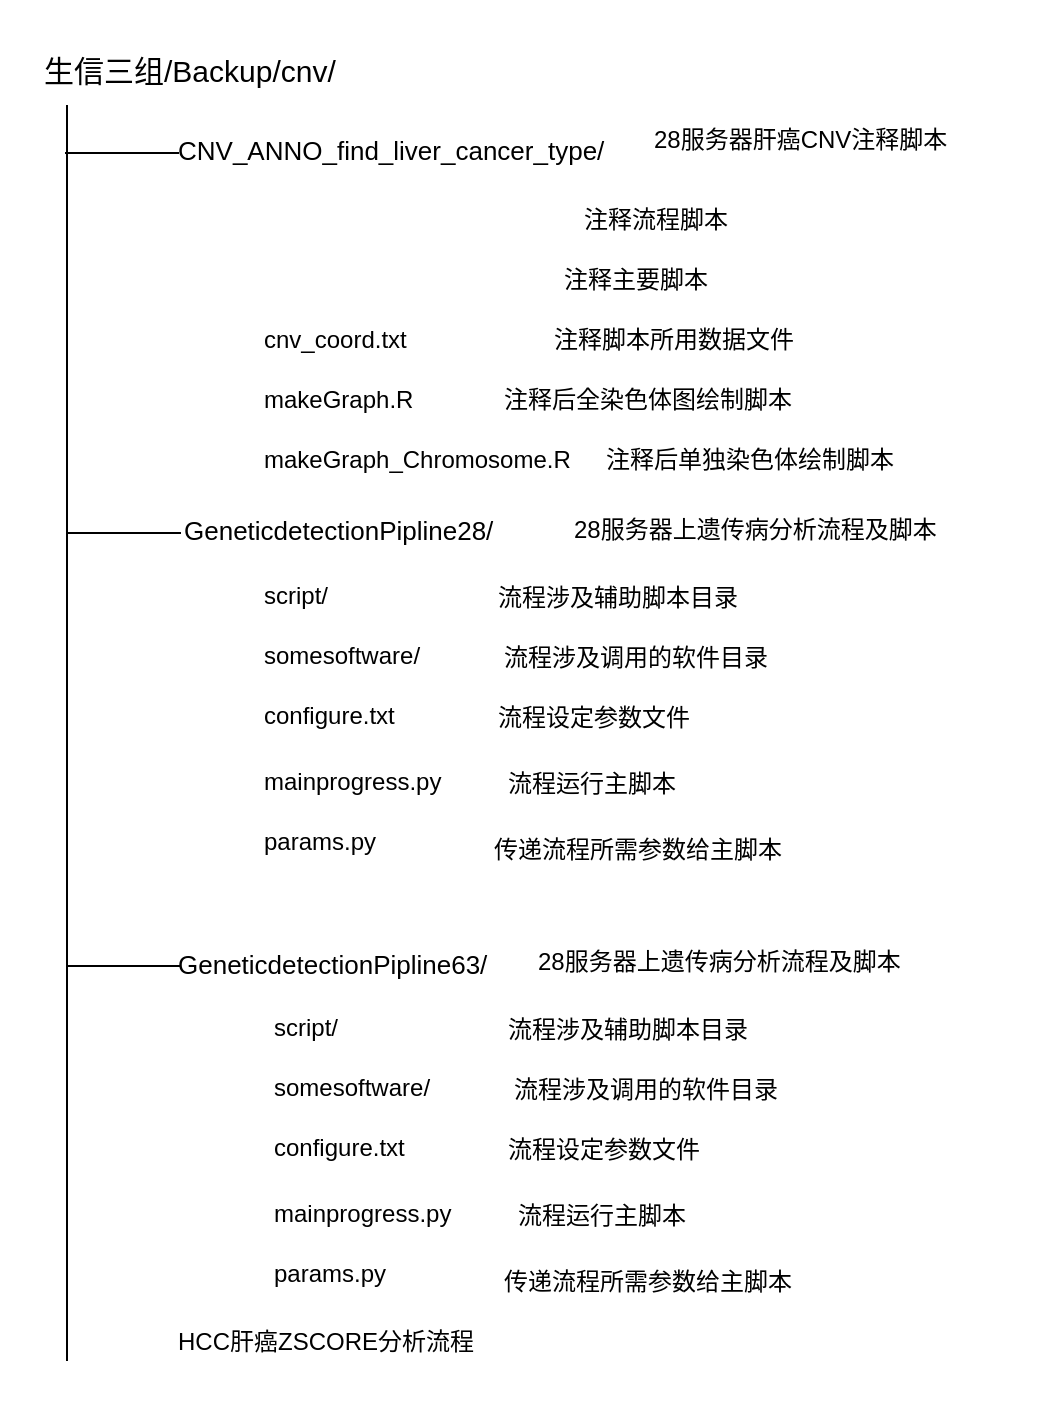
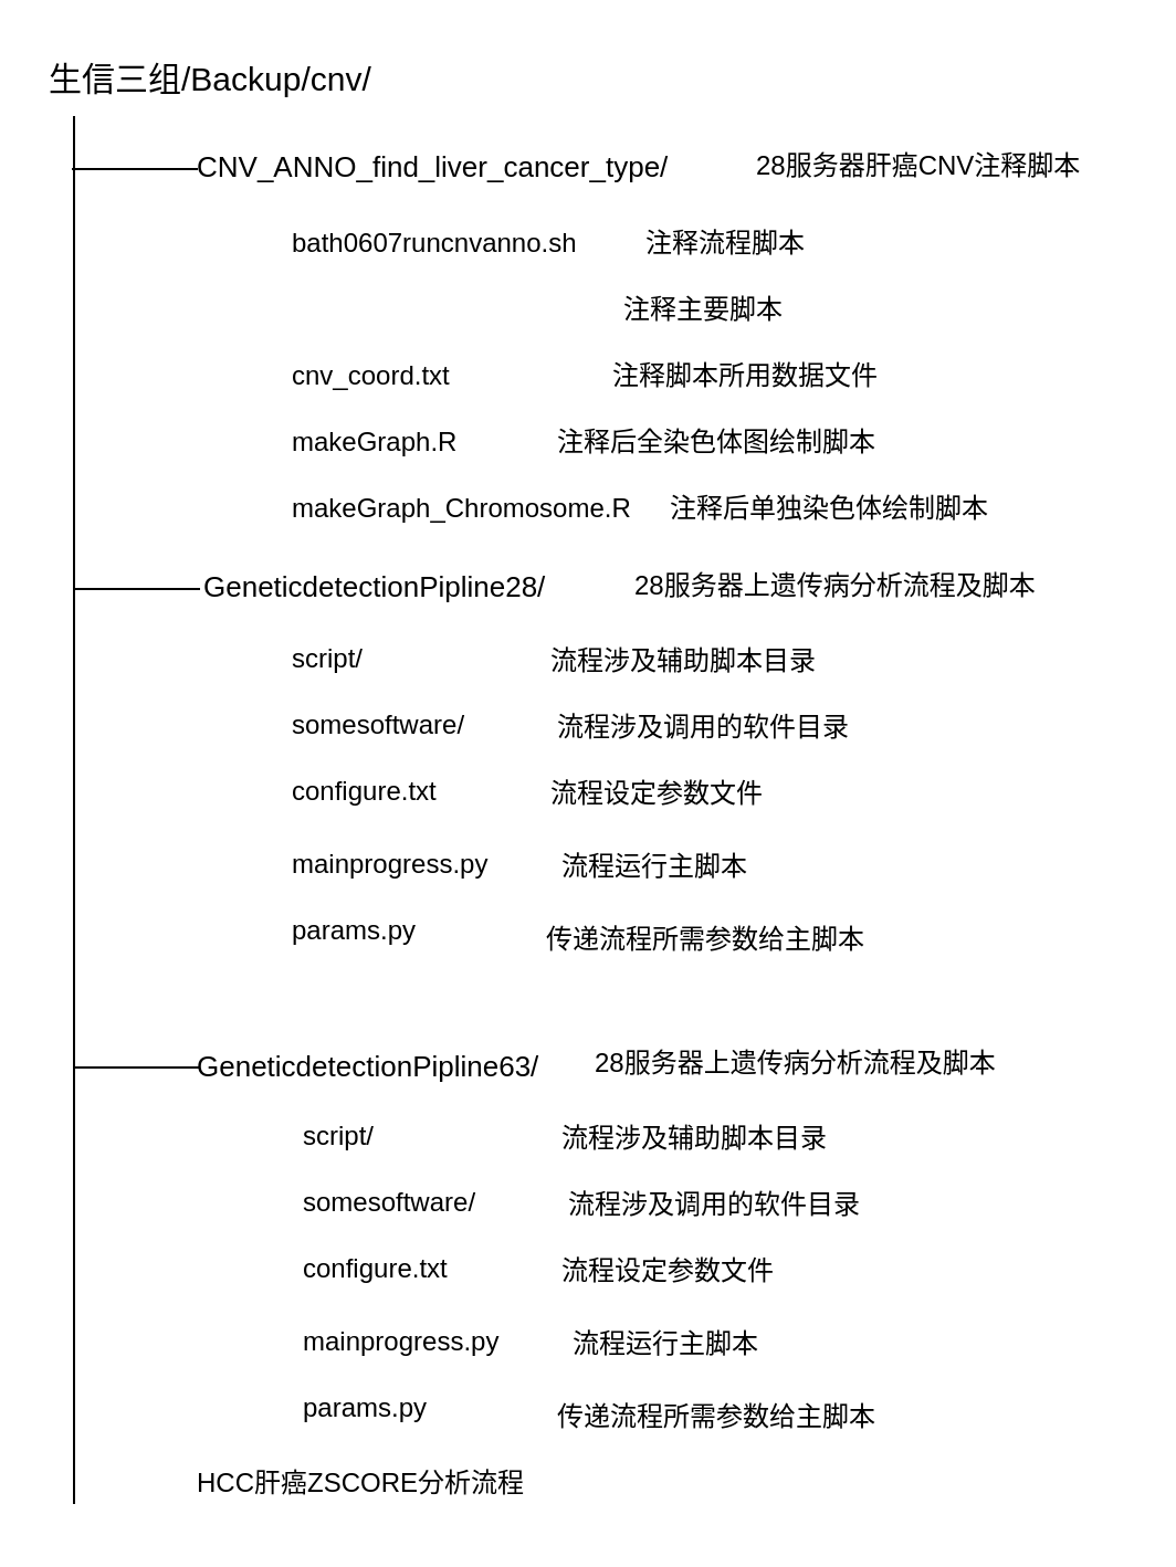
- <mxCell id="4" value="28服务器肝癌CNV注释脚本" style="text;html=1;" vertex="1" parent="1"><mxGeometry x="325" y="56" width="170" height="30" as="geometry" /></mxCell>
+ <mxCell id="4" value="28服务器肝癌CNV注释脚本" style="text;html=1;" vertex="1" parent="1"><mxGeometry x="340" y="61" width="170" height="30" as="geometry" /></mxCell>
+ <mxCell id="5" value="bath0607runcnvanno.sh" style="text;html=1;" vertex="1" parent="1"><mxGeometry x="130" y="96" width="150" height="30" as="geometry" /></mxCell>
